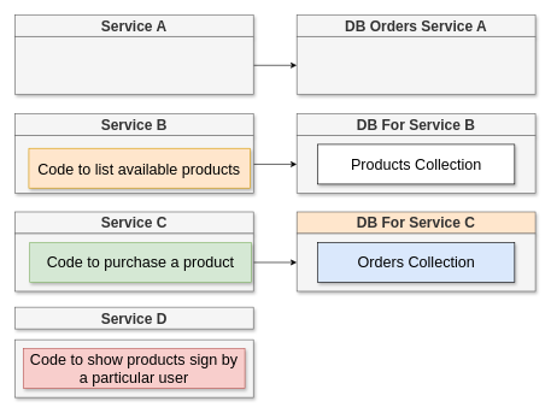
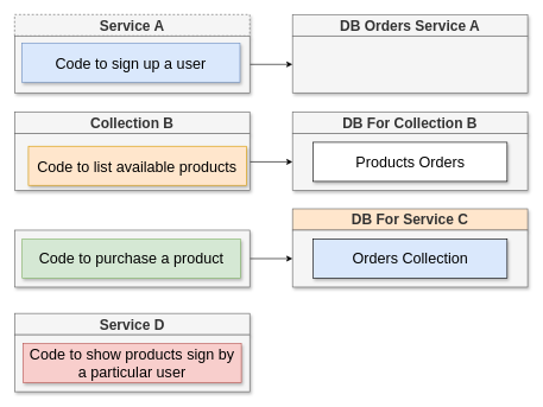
- <mxCell id="4" value="Service A" style="rounded=0;whiteSpace=wrap;html=1;shadow=1;fontSize=20;fillColor=#f5f5f5;strokeColor=#666666;fontColor=#333333;fontStyle=1" parent="1" vertex="1"><mxGeometry x="20" y="20" width="330" height="30" as="geometry" /></mxCell>
+ <mxCell id="4" value="Service A" style="rounded=0;whiteSpace=wrap;html=1;shadow=1;fontSize=20;fillColor=#f5f5f5;strokeColor=#666666;fontColor=#333333;fontStyle=1;dashed=1;" parent="1" vertex="1"><mxGeometry x="20" y="20" width="330" height="30" as="geometry" /></mxCell>
+ <mxCell id="7" value="Code to sign up a user" style="rounded=0;whiteSpace=wrap;html=1;shadow=1;fontSize=21;fillColor=#dae8fc;strokeColor=#6c8ebf;" parent="1" vertex="1"><mxGeometry x="30" y="60" width="306.25" height="55" as="geometry" /></mxCell>
- <mxCell id="2" value="Service B" style="rounded=0;whiteSpace=wrap;html=1;shadow=1;fontSize=20;fillColor=#f5f5f5;strokeColor=#666666;fontColor=#333333;fontStyle=1" parent="1" vertex="1"><mxGeometry x="20" y="157" width="330" height="30" as="geometry" /></mxCell>
+ <mxCell id="2" value="Collection B" style="rounded=0;whiteSpace=wrap;html=1;shadow=1;fontSize=20;fillColor=#f5f5f5;strokeColor=#666666;fontColor=#333333;fontStyle=1" parent="1" vertex="1"><mxGeometry x="20" y="157" width="330" height="30" as="geometry" /></mxCell>
- <mxCell id="16" value="DB For Service B" style="rounded=0;whiteSpace=wrap;html=1;shadow=1;fontSize=20;fillColor=#f5f5f5;strokeColor=#666666;fontColor=#333333;fontStyle=1" parent="1" vertex="1"><mxGeometry x="410" y="157" width="330" height="30" as="geometry" /></mxCell>
+ <mxCell id="16" value="DB For Collection B" style="rounded=0;whiteSpace=wrap;html=1;shadow=1;fontSize=20;fillColor=#f5f5f5;strokeColor=#666666;fontColor=#333333;fontStyle=1" parent="1" vertex="1"><mxGeometry x="410" y="157" width="330" height="30" as="geometry" /></mxCell>
- <mxCell id="18" value="Products Collection" style="rounded=0;whiteSpace=wrap;html=1;shadow=1;fontSize=21;" parent="1" vertex="1"><mxGeometry x="438.75" y="199.5" width="272.5" height="55" as="geometry" /></mxCell>
+ <mxCell id="18" value="Products Orders" style="rounded=0;whiteSpace=wrap;html=1;shadow=1;fontSize=21;" parent="1" vertex="1"><mxGeometry x="438.75" y="199.5" width="272.5" height="55" as="geometry" /></mxCell>
- <mxCell id="3" value="Service C" style="rounded=0;whiteSpace=wrap;html=1;shadow=1;fontSize=20;fillColor=#f5f5f5;strokeColor=#666666;fontColor=#333333;fontStyle=1" parent="1" vertex="1"><mxGeometry x="20" y="293" width="330" height="30" as="geometry" /></mxCell>
- <mxCell id="13" value="Code to purchase a product" style="rounded=0;whiteSpace=wrap;html=1;shadow=1;fontSize=21;fillColor=#d5e8d4;strokeColor=#82b366;" parent="1" vertex="1"><mxGeometry x="40.64" y="335.5" width="306.25" height="55" as="geometry" /></mxCell>
+ <mxCell id="13" value="Code to purchase a product" style="rounded=0;whiteSpace=wrap;html=1;shadow=1;fontSize=21;fillColor=#d5e8d4;strokeColor=#82b366;" parent="1" vertex="1"><mxGeometry x="30.64" y="335.5" width="306.25" height="55" as="geometry" /></mxCell>
- <mxCell id="22" value="Service D" style="rounded=0;whiteSpace=wrap;html=1;shadow=1;fontSize=20;fillColor=#f5f5f5;strokeColor=#666666;fontColor=#333333;fontStyle=1" parent="1" vertex="1"><mxGeometry x="20" y="425" width="330" height="30" as="geometry" /></mxCell>
+ <mxCell id="22" value="Service D" style="rounded=0;whiteSpace=wrap;html=1;shadow=1;fontSize=20;fillColor=#f5f5f5;strokeColor=#666666;fontColor=#333333;fontStyle=1" parent="1" vertex="1"><mxGeometry x="20" y="440" width="330" height="30" as="geometry" /></mxCell>
